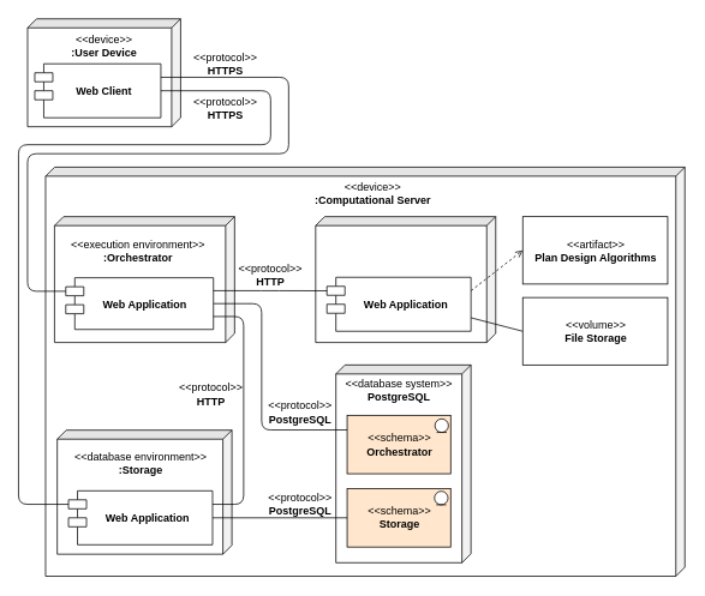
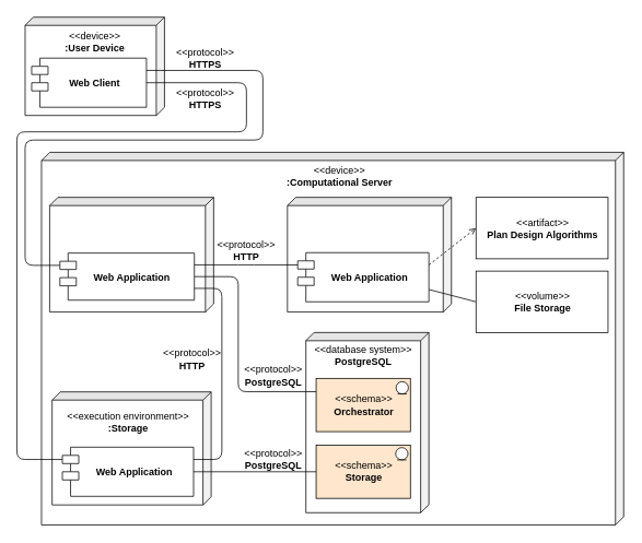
- <mxCell id="5" value="&amp;lt;&amp;lt;execution environment&amp;gt;&amp;gt;&lt;br&gt;&lt;b&gt;:Orchestrator&lt;/b&gt;" style="text;html=1;strokeColor=none;fillColor=none;align=center;verticalAlign=middle;whiteSpace=wrap;rounded=0;" parent="1" vertex="1"><mxGeometry x="67.58" y="262.5" width="170" height="30" as="geometry" /></mxCell>
- <mxCell id="21" value="&amp;lt;&amp;lt;database environment&amp;gt;&amp;gt;&lt;br&gt;&lt;b&gt;:Storage&lt;/b&gt;" style="text;html=1;strokeColor=none;fillColor=none;align=center;verticalAlign=middle;whiteSpace=wrap;rounded=0;" vertex="1" parent="1"><mxGeometry x="70.58" y="500" width="170" height="30" as="geometry" /></mxCell>
+ <mxCell id="21" value="&amp;lt;&amp;lt;execution environment&amp;gt;&amp;gt;&lt;br&gt;&lt;b&gt;:Storage&lt;/b&gt;" style="text;html=1;strokeColor=none;fillColor=none;align=center;verticalAlign=middle;whiteSpace=wrap;rounded=0;" vertex="1" parent="1"><mxGeometry x="70.58" y="500" width="170" height="30" as="geometry" /></mxCell>
